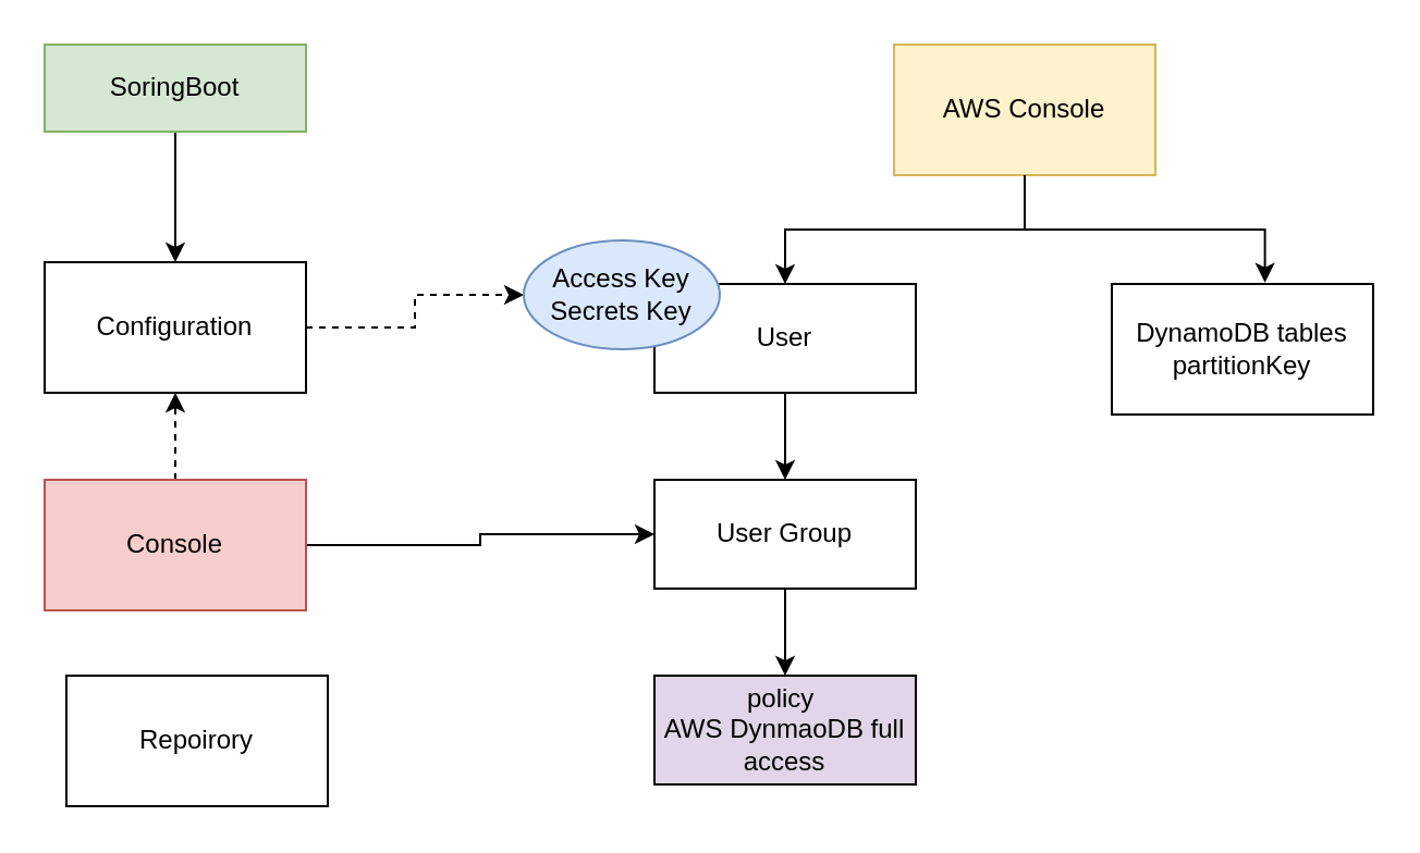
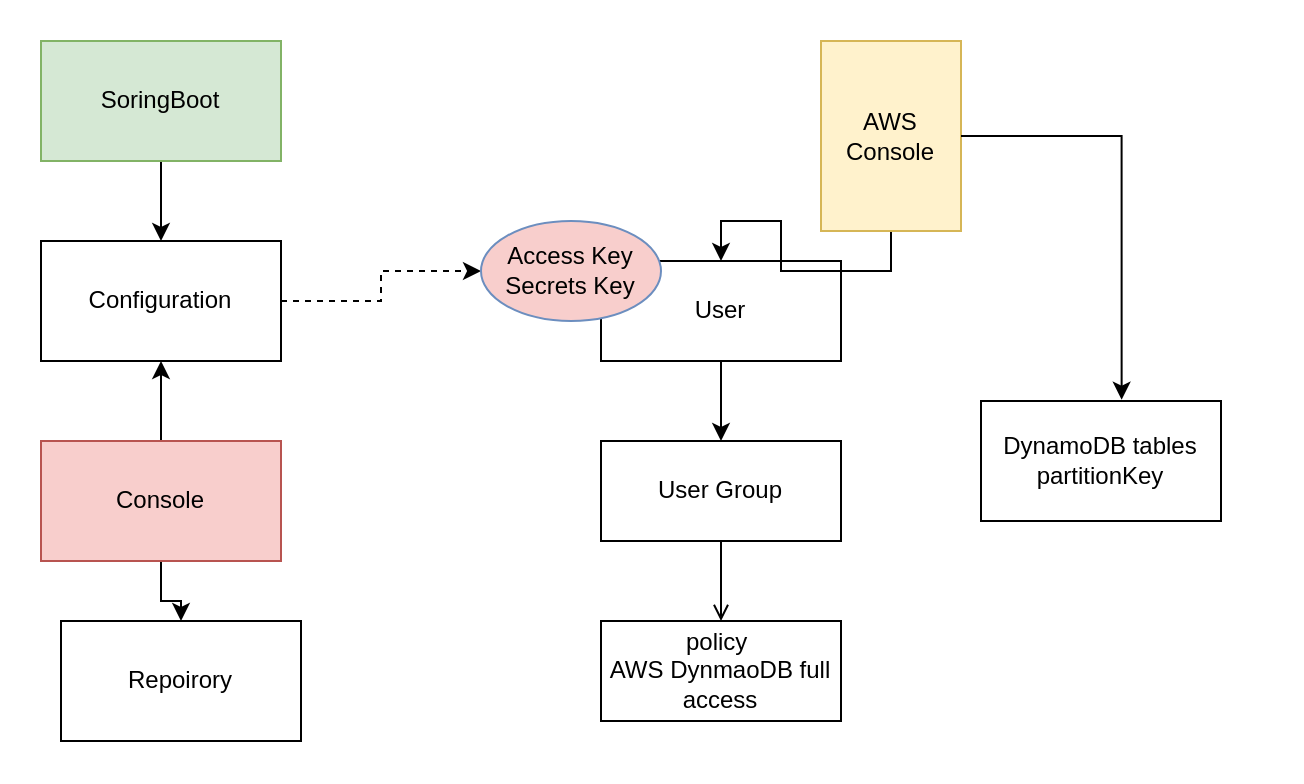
- <mxCell id="3" value="SoringBoot" style="rounded=0;whiteSpace=wrap;html=1;fillColor=#d5e8d4;strokeColor=#82b366;" vertex="1" parent="1"><mxGeometry x="20" y="20" width="120" height="40" as="geometry" /></mxCell>
+ <mxCell id="3" value="SoringBoot" style="rounded=0;whiteSpace=wrap;html=1;fillColor=#d5e8d4;strokeColor=#82b366;" vertex="1" parent="1"><mxGeometry x="20" y="20" width="120" height="60" as="geometry" /></mxCell>
- <mxCell id="17" value="AWS Console" style="rounded=0;whiteSpace=wrap;html=1;fillColor=#fff2cc;strokeColor=#d6b656;" vertex="1" parent="1"><mxGeometry x="410" y="20" width="120" height="60" as="geometry" /></mxCell>
+ <mxCell id="17" value="AWS Console" style="rounded=0;whiteSpace=wrap;html=1;fillColor=#fff2cc;strokeColor=#d6b656;" vertex="1" parent="1"><mxGeometry x="410" y="20" width="70" height="95" as="geometry" /></mxCell>
- <mxCell id="19" value="Access Key&lt;br&gt;Secrets Key" style="ellipse;whiteSpace=wrap;html=1;fillColor=#dae8fc;strokeColor=#6c8ebf;" vertex="1" parent="1"><mxGeometry x="240" y="110" width="90" height="50" as="geometry" /></mxCell>
+ <mxCell id="19" value="Access Key&lt;br&gt;Secrets Key" style="ellipse;whiteSpace=wrap;html=1;fillColor=#f8cecc;strokeColor=#6c8ebf;" vertex="1" parent="1"><mxGeometry x="240" y="110" width="90" height="50" as="geometry" /></mxCell>
- <mxCell id="15" value="DynamoDB tables&lt;br&gt;partitionKey" style="rounded=0;whiteSpace=wrap;html=1;" vertex="1" parent="1"><mxGeometry x="510" y="130" width="120" height="60" as="geometry" /></mxCell>
+ <mxCell id="15" value="DynamoDB tables&lt;br&gt;partitionKey" style="rounded=0;whiteSpace=wrap;html=1;" vertex="1" parent="1"><mxGeometry x="490" y="200" width="120" height="60" as="geometry" /></mxCell>
- <mxCell id="7" value="" style="edgeStyle=orthogonalEdgeStyle;rounded=0;orthogonalLoop=1;jettySize=auto;html=1;dashed=1;" edge="1" parent="1" source="8" target="5"><mxGeometry relative="1" as="geometry" /></mxCell>
+ <mxCell id="7" value="" style="edgeStyle=orthogonalEdgeStyle;rounded=0;orthogonalLoop=1;jettySize=auto;html=1;" edge="1" parent="1" source="8" target="5"><mxGeometry relative="1" as="geometry" /></mxCell>
- <mxCell id="6" value="" style="edgeStyle=orthogonalEdgeStyle;rounded=0;orthogonalLoop=1;jettySize=auto;html=1;" edge="1" parent="1" source="8" target="13"><mxGeometry relative="1" as="geometry" /></mxCell>
+ <mxCell id="6" value="" style="edgeStyle=orthogonalEdgeStyle;rounded=0;orthogonalLoop=1;jettySize=auto;html=1;" edge="1" parent="1" source="8" target="9"><mxGeometry relative="1" as="geometry" /></mxCell>
- <mxCell id="12" value="" style="edgeStyle=orthogonalEdgeStyle;rounded=0;orthogonalLoop=1;jettySize=auto;html=1;" edge="1" parent="1" source="13" target="14"><mxGeometry relative="1" as="geometry" /></mxCell>
+ <mxCell id="12" value="" style="edgeStyle=orthogonalEdgeStyle;rounded=0;orthogonalLoop=1;jettySize=auto;html=1;endArrow=open;" edge="1" parent="1" source="13" target="14"><mxGeometry relative="1" as="geometry" /></mxCell>
- <mxCell id="14" value="policy&amp;nbsp;&lt;br&gt;AWS DynmaoDB full access" style="rounded=0;whiteSpace=wrap;html=1;fillColor=#e1d5e7;" vertex="1" parent="1"><mxGeometry x="300" y="310" width="120" height="50" as="geometry" /></mxCell>
+ <mxCell id="14" value="policy&amp;nbsp;&lt;br&gt;AWS DynmaoDB full access" style="rounded=0;whiteSpace=wrap;html=1;" vertex="1" parent="1"><mxGeometry x="300" y="310" width="120" height="50" as="geometry" /></mxCell>
